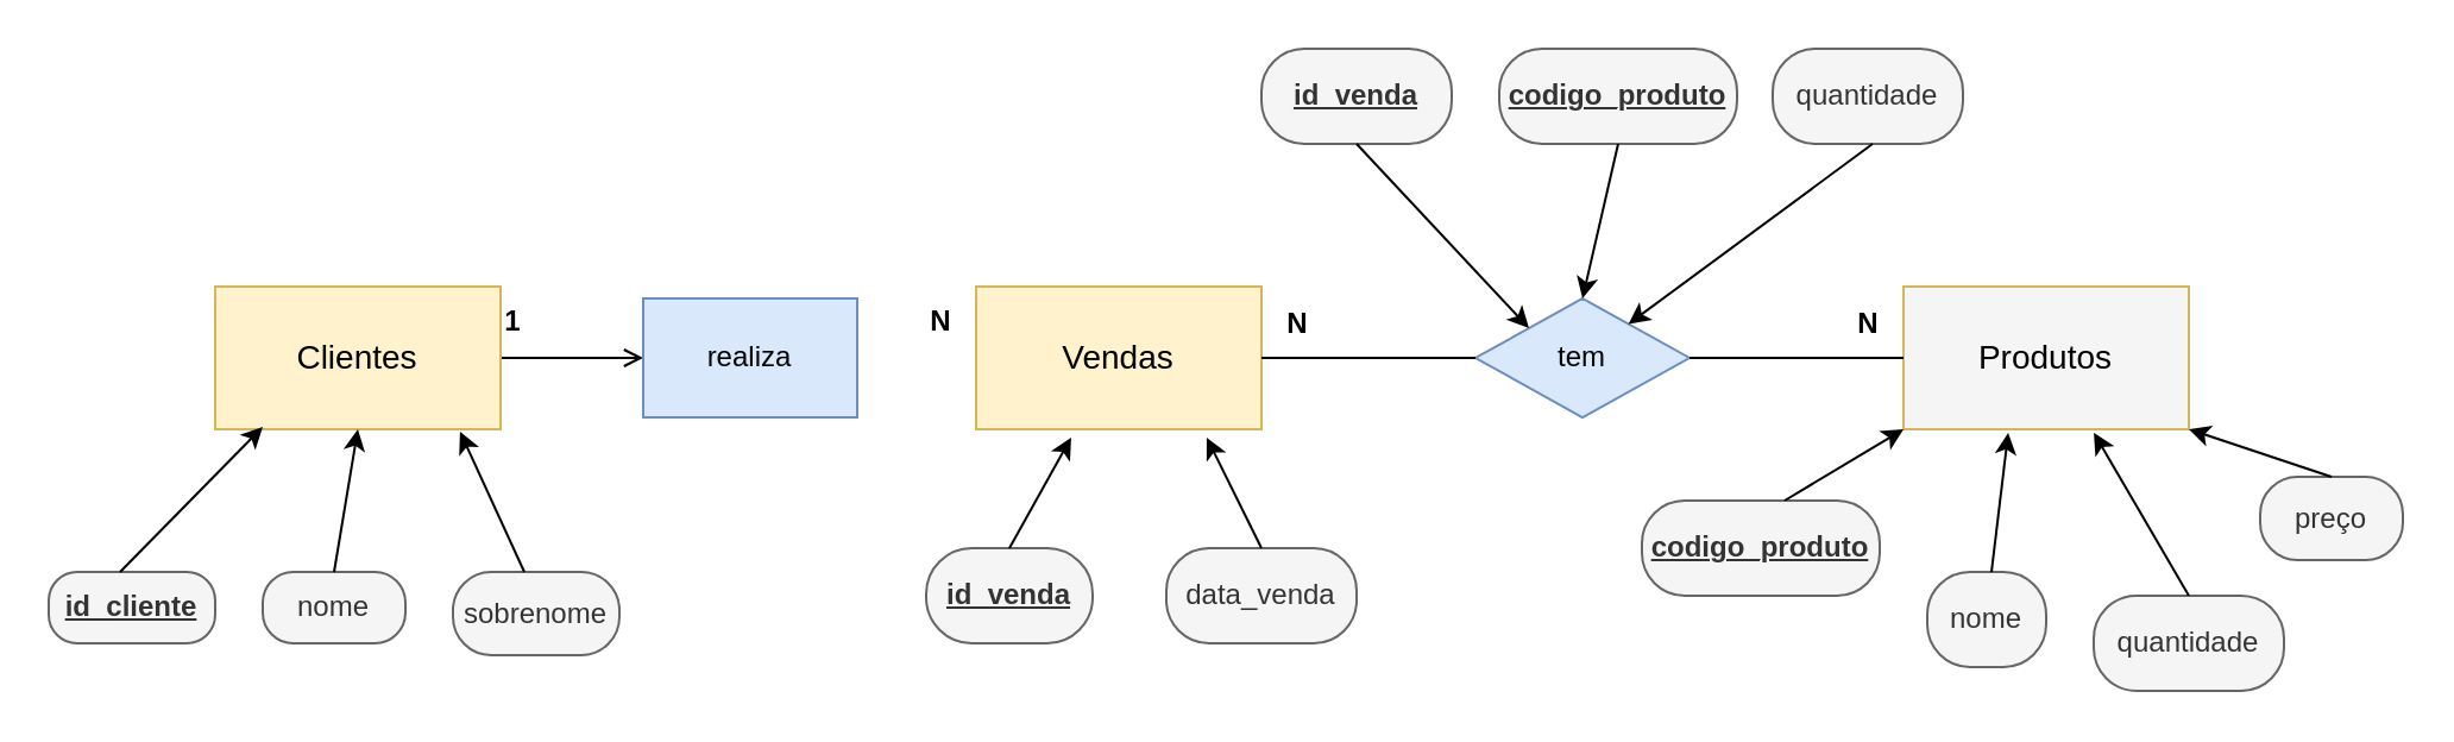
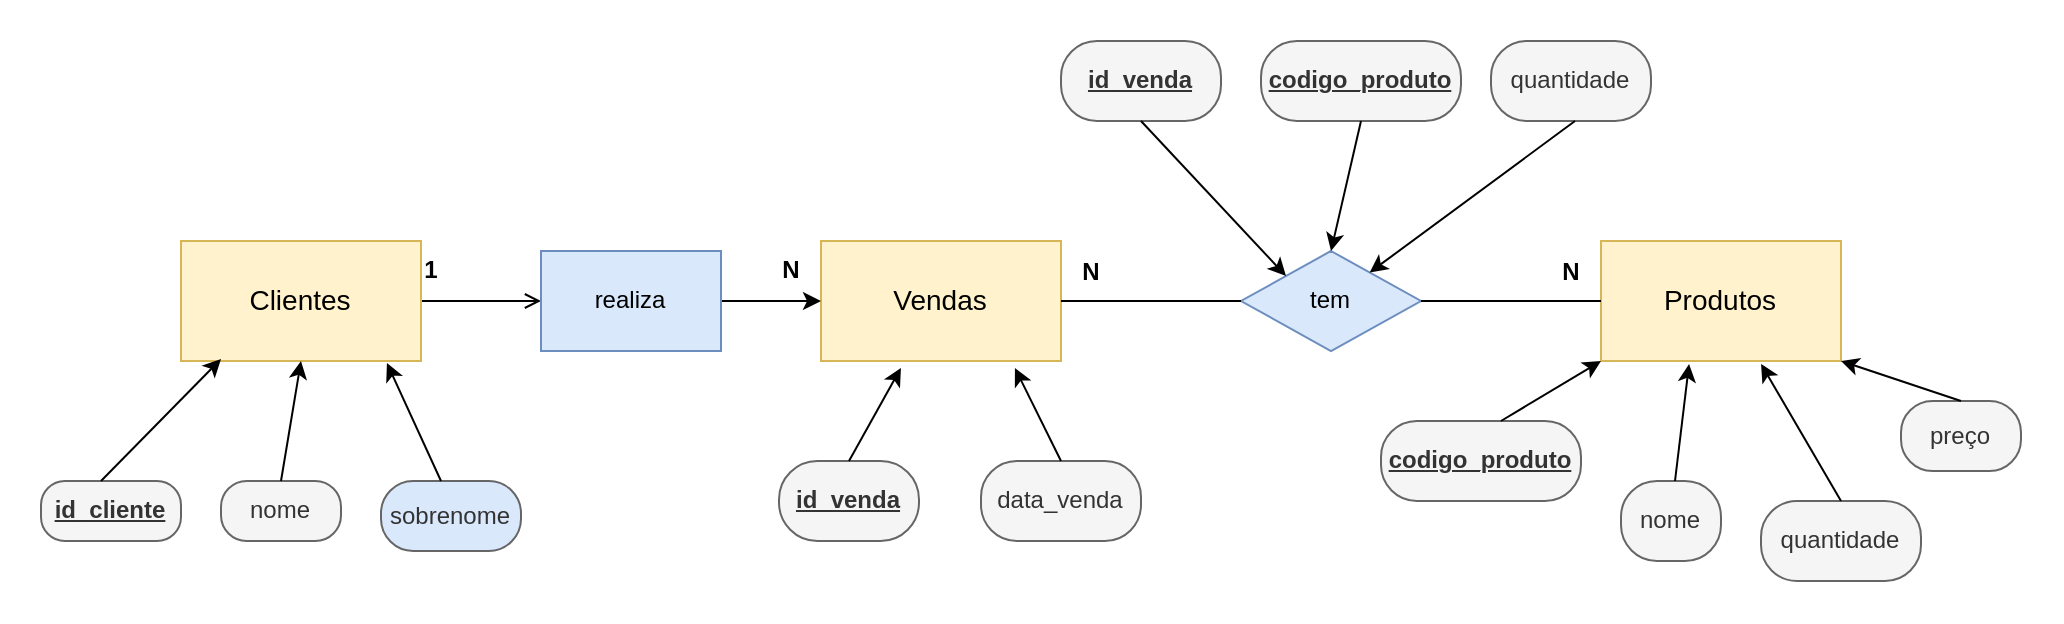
+ <mxCell id="6" value="" style="edgeStyle=orthogonalEdgeStyle;rounded=0;orthogonalLoop=1;jettySize=auto;html=1;" parent="1" source="7" target="5" edge="1"><mxGeometry relative="1" as="geometry" /></mxCell>
- <mxCell id="2" value="&lt;font style=&quot;font-size: 14px&quot; color=&quot;#000000&quot;&gt;Produtos&lt;/font&gt;" style="rounded=0;whiteSpace=wrap;html=1;fillColor=#f5f5f5;strokeColor=#d6b656;" parent="1" vertex="1"><mxGeometry x="800" y="120" width="120" height="60" as="geometry" /></mxCell>
+ <mxCell id="2" value="&lt;font style=&quot;font-size: 14px&quot; color=&quot;#000000&quot;&gt;Produtos&lt;/font&gt;" style="rounded=0;whiteSpace=wrap;html=1;fillColor=#fff2cc;strokeColor=#d6b656;" parent="1" vertex="1"><mxGeometry x="800" y="120" width="120" height="60" as="geometry" /></mxCell>
- <mxCell id="13" value="sobrenome" style="rounded=1;whiteSpace=wrap;html=1;arcSize=46;fillColor=#f5f5f5;fontColor=#333333;strokeColor=#666666;" parent="1" vertex="1"><mxGeometry x="190" y="240" width="70" height="35" as="geometry" /></mxCell>
+ <mxCell id="13" value="sobrenome" style="rounded=1;whiteSpace=wrap;html=1;arcSize=46;fillColor=#dae8fc;fontColor=#333333;strokeColor=#666666;" parent="1" vertex="1"><mxGeometry x="190" y="240" width="70" height="35" as="geometry" /></mxCell>
